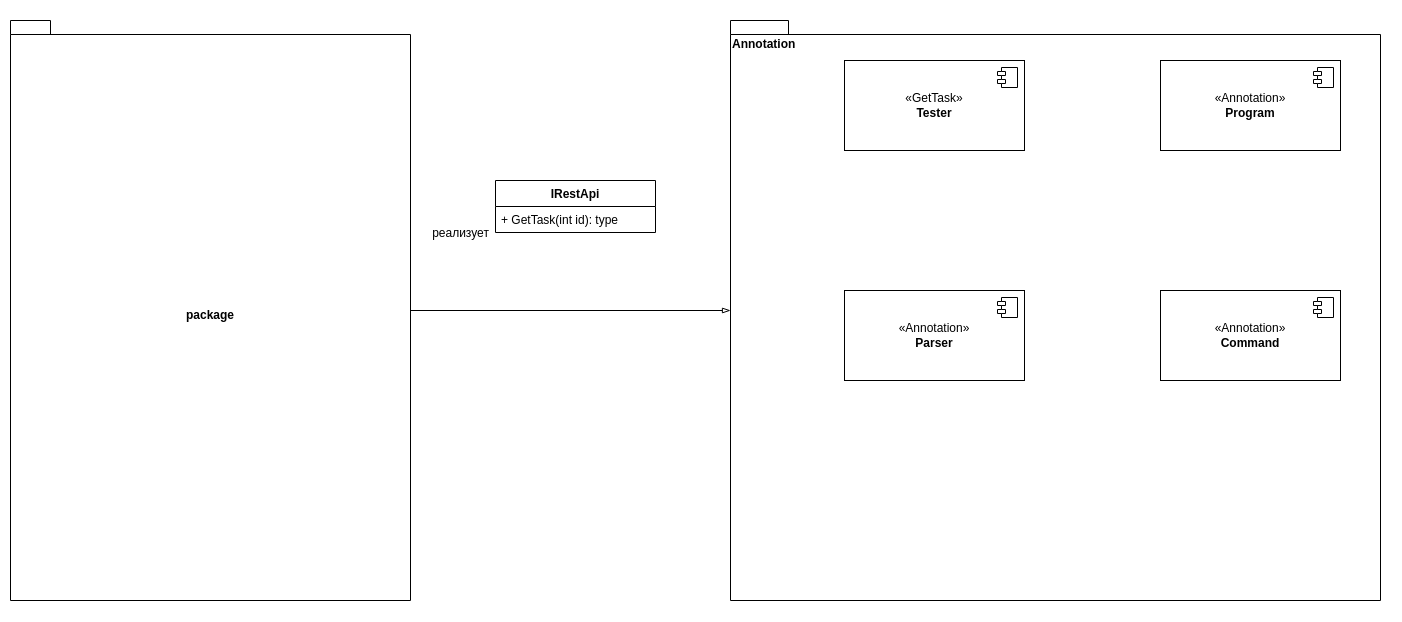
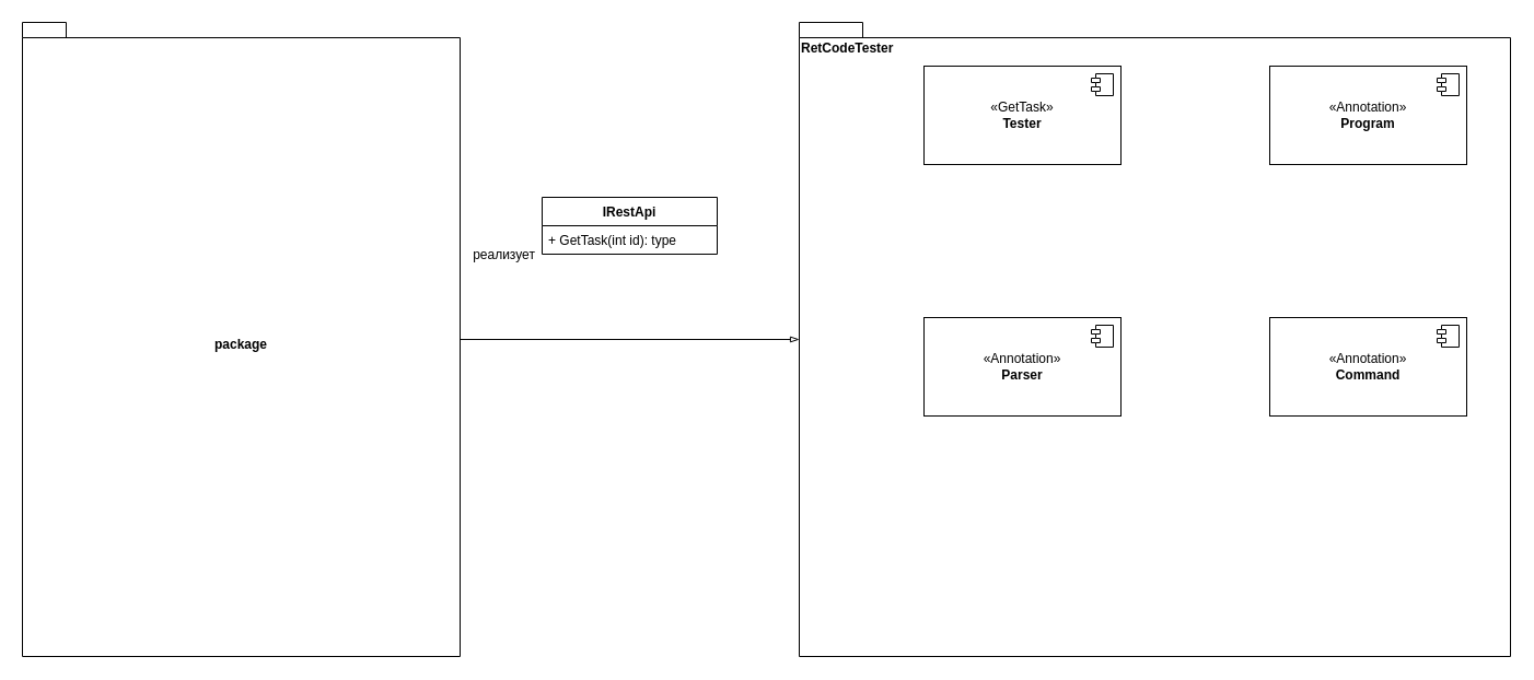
- <mxCell id="2" value="Annotation" style="shape=folder;fontStyle=1;spacingTop=10;tabWidth=40;tabHeight=14;tabPosition=left;html=1;whiteSpace=wrap;spacingBottom=0;spacingRight=0;align=left;verticalAlign=top;" vertex="1" parent="1"><mxGeometry x="730" y="20" width="650" height="580" as="geometry" /></mxCell>
+ <mxCell id="2" value="RetCodeTester" style="shape=folder;fontStyle=1;spacingTop=10;tabWidth=40;tabHeight=14;tabPosition=left;html=1;whiteSpace=wrap;spacingBottom=0;spacingRight=0;align=left;verticalAlign=top;" vertex="1" parent="1"><mxGeometry x="730" y="20" width="650" height="580" as="geometry" /></mxCell>
- <mxCell id="12" value="package" style="shape=folder;fontStyle=1;spacingTop=10;tabWidth=40;tabHeight=14;tabPosition=left;html=1;whiteSpace=wrap;" vertex="1" parent="1"><mxGeometry x="10" y="20" width="400" height="580" as="geometry" /></mxCell>
+ <mxCell id="12" value="package" style="shape=folder;fontStyle=1;spacingTop=10;tabWidth=40;tabHeight=14;tabPosition=left;html=1;whiteSpace=wrap;" vertex="1" parent="1"><mxGeometry x="20" y="20" width="400" height="580" as="geometry" /></mxCell>
